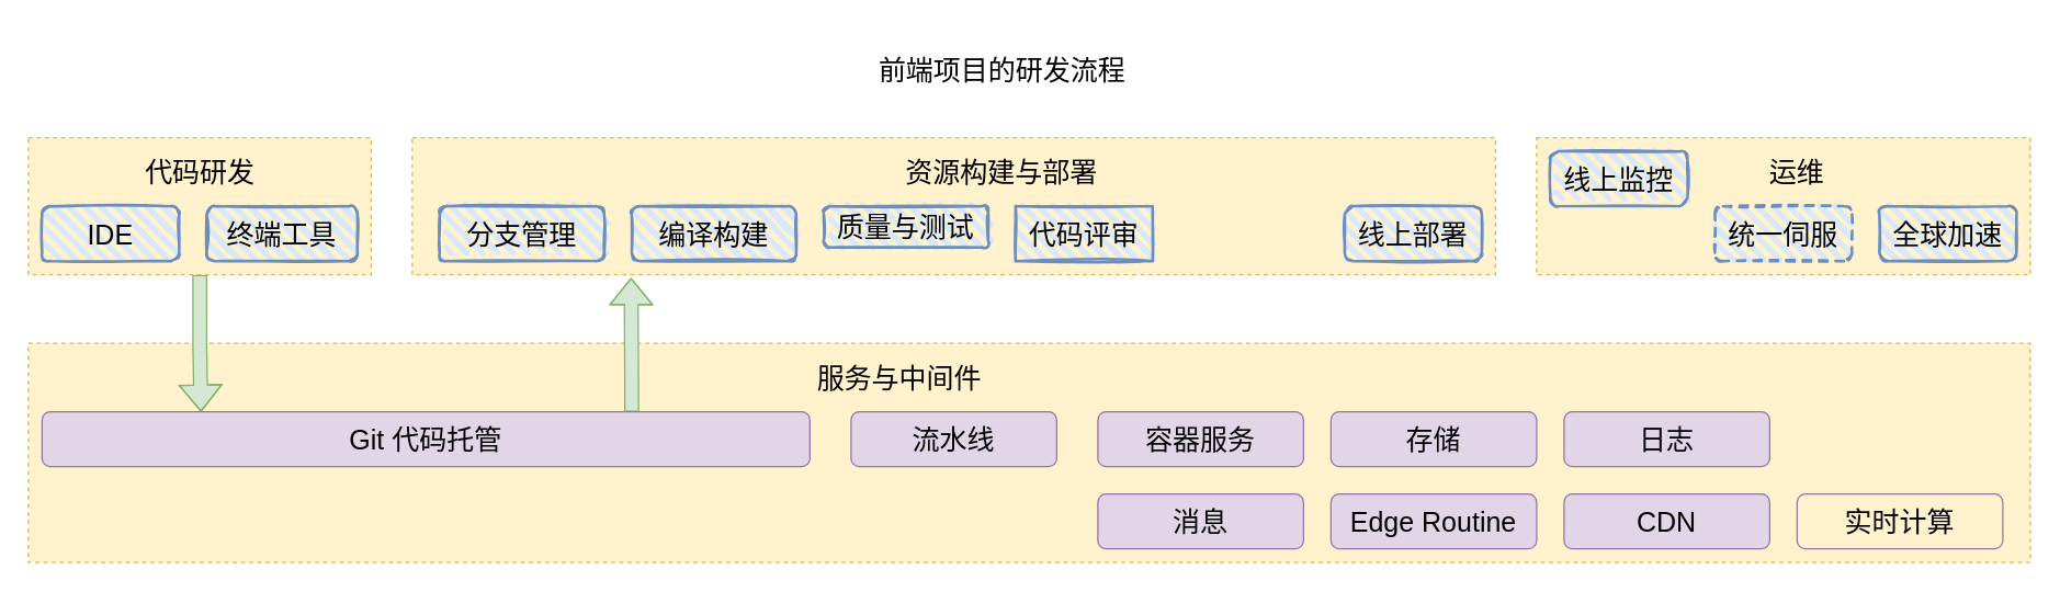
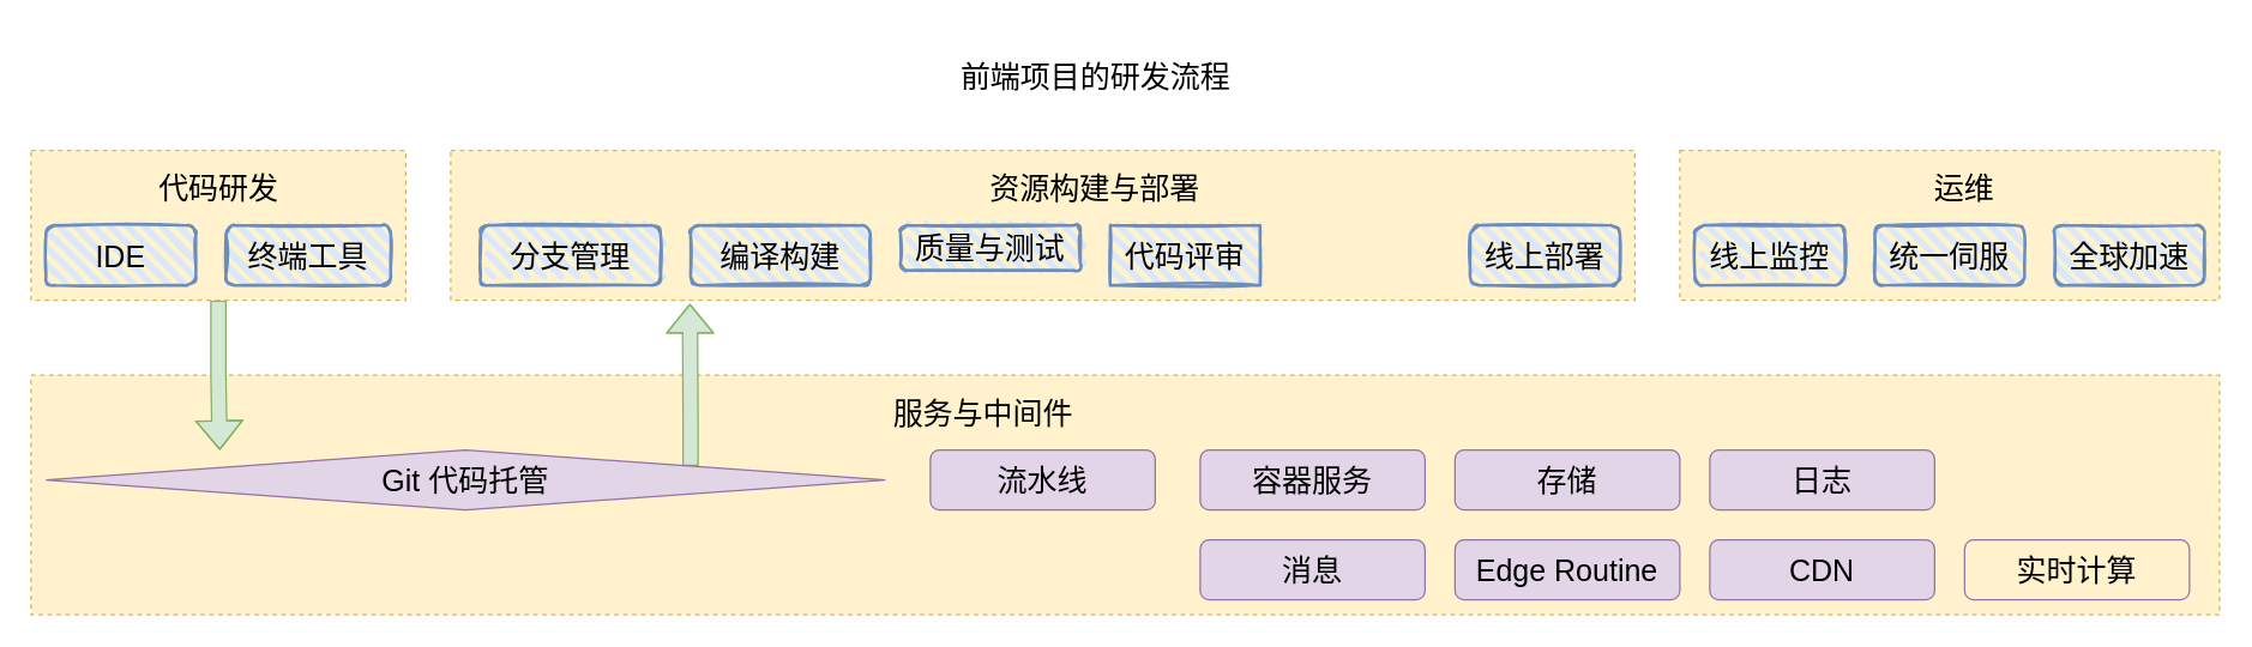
- <mxCell id="13" value="&lt;span style=&quot;font-size: 20px;&quot;&gt;线上监控&lt;/span&gt;" style="rounded=1;whiteSpace=wrap;html=1;strokeWidth=2;fillWeight=4;hachureGap=8;hachureAngle=45;fillColor=#dae8fc;sketch=1;fillStyle=auto;strokeColor=#6c8ebf;fontSize=20;" vertex="1" parent="1"><mxGeometry x="1130" y="110" width="100" height="40" as="geometry" /></mxCell>
+ <mxCell id="13" value="&lt;span style=&quot;font-size: 20px;&quot;&gt;线上监控&lt;/span&gt;" style="rounded=1;whiteSpace=wrap;html=1;strokeWidth=2;fillWeight=4;hachureGap=8;hachureAngle=45;fillColor=#dae8fc;sketch=1;fillStyle=auto;strokeColor=#6c8ebf;fontSize=20;" vertex="1" parent="1"><mxGeometry x="1130" y="150" width="100" height="40" as="geometry" /></mxCell>
- <mxCell id="15" value="&lt;span style=&quot;font-size: 20px;&quot;&gt;统一伺服&lt;/span&gt;" style="rounded=1;whiteSpace=wrap;html=1;strokeWidth=2;fillWeight=4;hachureGap=8;hachureAngle=45;fillColor=#dae8fc;sketch=1;fillStyle=auto;strokeColor=#6c8ebf;fontSize=20;dashed=1;" vertex="1" parent="1"><mxGeometry x="1250" y="150" width="100" height="40" as="geometry" /></mxCell>
+ <mxCell id="15" value="&lt;span style=&quot;font-size: 20px;&quot;&gt;统一伺服&lt;/span&gt;" style="rounded=1;whiteSpace=wrap;html=1;strokeWidth=2;fillWeight=4;hachureGap=8;hachureAngle=45;fillColor=#dae8fc;sketch=1;fillStyle=auto;strokeColor=#6c8ebf;fontSize=20;" vertex="1" parent="1"><mxGeometry x="1250" y="150" width="100" height="40" as="geometry" /></mxCell>
- <mxCell id="21" value="Git 代码托管" style="rounded=1;whiteSpace=wrap;html=1;labelBackgroundColor=none;fillStyle=auto;fontSize=20;fillColor=#e1d5e7;strokeColor=#9673a6;" vertex="1" parent="1"><mxGeometry x="30" y="300" width="560" height="40" as="geometry" /></mxCell>
+ <mxCell id="21" value="Git 代码托管" style="rhombus;whiteSpace=wrap;html=1;labelBackgroundColor=none;fillStyle=auto;fontSize=20;fillColor=#e1d5e7;strokeColor=#9673a6;" vertex="1" parent="1"><mxGeometry x="30" y="300" width="560" height="40" as="geometry" /></mxCell>
